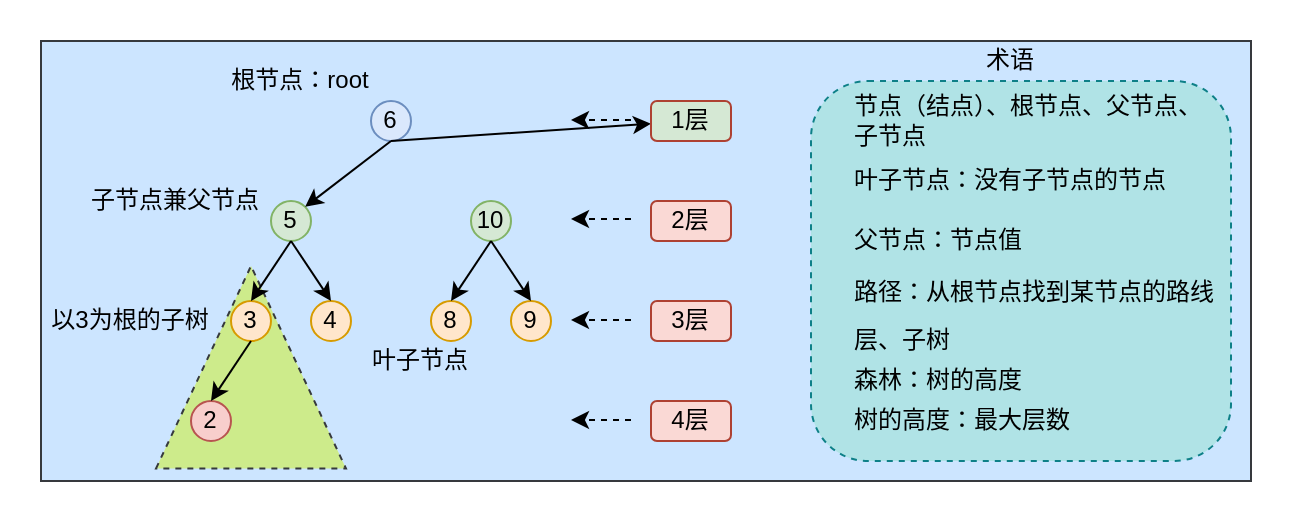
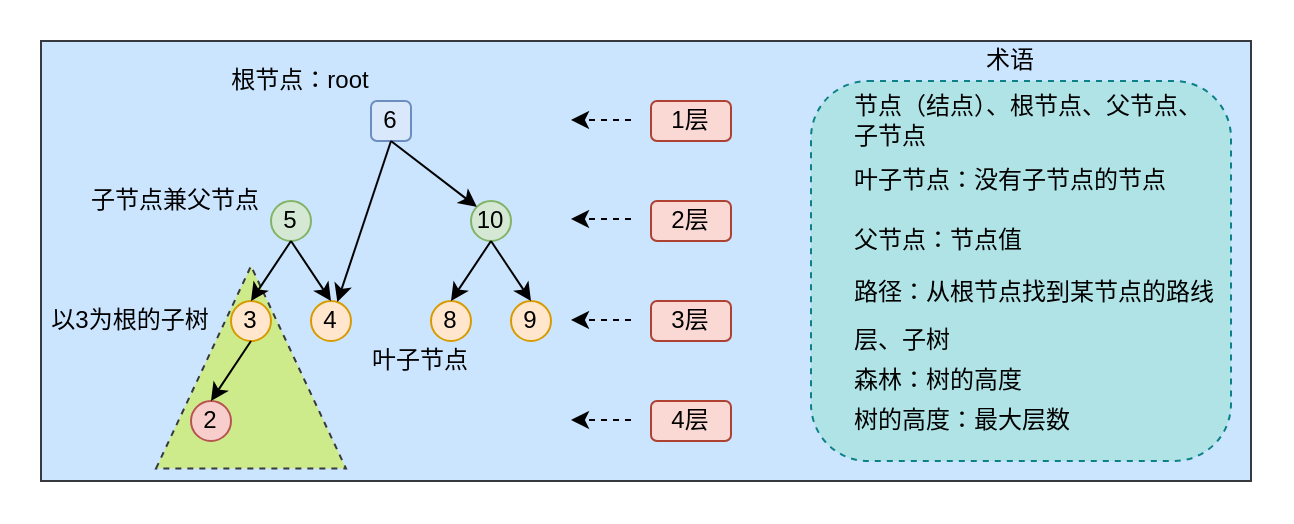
- <mxCell id="5" value="6" style="ellipse;whiteSpace=wrap;html=1;aspect=fixed;fillColor=#dae8fc;strokeColor=#6c8ebf;" vertex="1" parent="1"><mxGeometry x="185" y="50" width="20" height="20" as="geometry" /></mxCell>
+ <mxCell id="5" value="6" style="whiteSpace=wrap;html=1;aspect=fixed;fillColor=#dae8fc;strokeColor=#6c8ebf;rounded=1;" vertex="1" parent="1"><mxGeometry x="185" y="50" width="20" height="20" as="geometry" /></mxCell>
- <mxCell id="20" value="1层" style="rounded=1;whiteSpace=wrap;html=1;fillColor=#d5e8d4;strokeColor=#ae4132;" vertex="1" parent="1"><mxGeometry x="325" y="50" width="40" height="20" as="geometry" /></mxCell>
+ <mxCell id="20" value="1层" style="rounded=1;whiteSpace=wrap;html=1;fillColor=#fad9d5;strokeColor=#ae4132;" vertex="1" parent="1"><mxGeometry x="325" y="50" width="40" height="20" as="geometry" /></mxCell>
- <mxCell id="12" value="" style="endArrow=classic;html=1;exitX=0.5;exitY=1;exitDx=0;exitDy=0;" edge="1" parent="1" source="5" target="20"><mxGeometry width="50" height="50" relative="1" as="geometry"><mxPoint x="212.929" y="74.141" as="sourcePoint" /><mxPoint x="177.071" y="99.999" as="targetPoint" /></mxGeometry></mxCell>
+ <mxCell id="12" value="" style="endArrow=classic;html=1;entryX=0;entryY=0;entryDx=0;entryDy=0;exitX=0.5;exitY=1;exitDx=0;exitDy=0;" edge="1" parent="1" source="5" target="7"><mxGeometry width="50" height="50" relative="1" as="geometry"><mxPoint x="212.929" y="74.141" as="sourcePoint" /><mxPoint x="177.071" y="99.999" as="targetPoint" /></mxGeometry></mxCell>
- <mxCell id="11" value="" style="endArrow=classic;html=1;entryX=1;entryY=0;entryDx=0;entryDy=0;exitX=0.5;exitY=1;exitDx=0;exitDy=0;" edge="1" parent="1" source="5" target="10"><mxGeometry width="50" height="50" relative="1" as="geometry"><mxPoint x="175" y="70" as="sourcePoint" /><mxPoint x="185" y="90" as="targetPoint" /></mxGeometry></mxCell>
+ <mxCell id="11" value="" style="endArrow=classic;html=1;exitX=0.5;exitY=1;exitDx=0;exitDy=0;" edge="1" parent="1" source="5" target="6"><mxGeometry width="50" height="50" relative="1" as="geometry"><mxPoint x="175" y="70" as="sourcePoint" /><mxPoint x="185" y="90" as="targetPoint" /></mxGeometry></mxCell>
